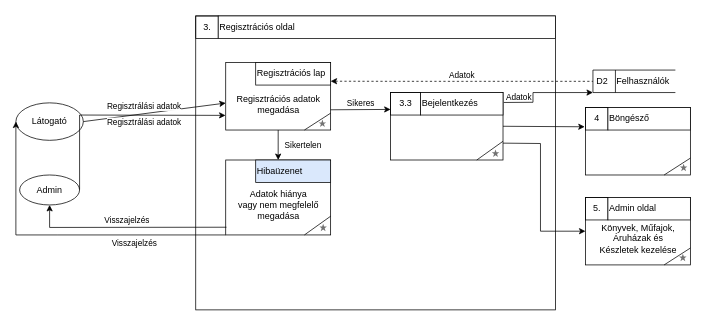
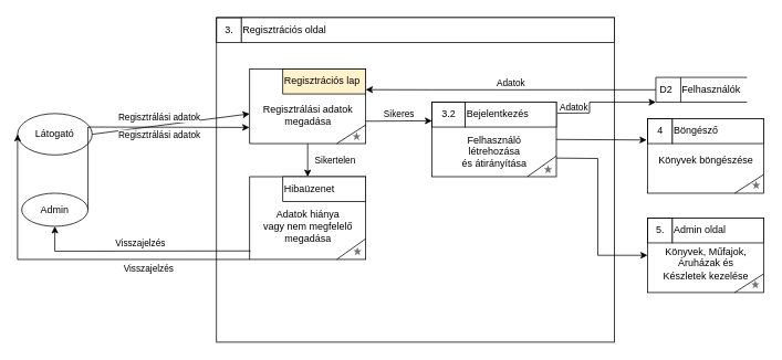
- <mxCell id="9" value="Regisztrációs lap" style="rounded=0;whiteSpace=wrap;html=1;sketch=0;strokeColor=#000000;align=left;" parent="6" vertex="1"><mxGeometry x="40" width="100" height="30" as="geometry" /></mxCell>
+ <mxCell id="9" value="Regisztrációs lap" style="rounded=0;whiteSpace=wrap;html=1;sketch=0;strokeColor=#000000;align=left;fillColor=#fff2cc;" parent="6" vertex="1"><mxGeometry x="40" width="100" height="30" as="geometry" /></mxCell>
- <mxCell id="57" value="" style="endArrow=none;html=1;rounded=0;exitX=1;exitY=0.829;exitDx=0;exitDy=0;entryX=0;entryY=0.5;entryDx=0;entryDy=0;exitPerimeter=0;startArrow=classic;startFill=1;endFill=0;dashed=1;" parent="1" source="9" target="38" edge="1"><mxGeometry relative="1" as="geometry"><mxPoint x="770" y="123" as="sourcePoint" /><mxPoint x="790" y="133" as="targetPoint" /><Array as="points"><mxPoint x="520" y="108" /><mxPoint x="700" y="108" /></Array></mxGeometry></mxCell>
+ <mxCell id="57" value="" style="endArrow=none;html=1;rounded=0;exitX=1;exitY=0.829;exitDx=0;exitDy=0;entryX=0;entryY=0.5;entryDx=0;entryDy=0;exitPerimeter=0;startArrow=classic;startFill=1;endFill=0;" parent="1" source="9" target="38" edge="1"><mxGeometry relative="1" as="geometry"><mxPoint x="770" y="123" as="sourcePoint" /><mxPoint x="790" y="133" as="targetPoint" /><Array as="points"><mxPoint x="520" y="108" /><mxPoint x="700" y="108" /></Array></mxGeometry></mxCell>
- <mxCell id="20" value="3.3" style="text;html=1;resizable=0;autosize=1;align=center;verticalAlign=middle;points=[];fillColor=none;rounded=0;sketch=0;strokeColor=#000000;" parent="18" vertex="1"><mxGeometry x="-10" y="-10" width="40" height="30" as="geometry" /></mxCell>
+ <mxCell id="20" value="3.2" style="text;html=1;resizable=0;autosize=1;align=center;verticalAlign=middle;points=[];fillColor=none;rounded=0;sketch=0;strokeColor=#000000;" parent="18" vertex="1"><mxGeometry x="-10" y="-10" width="40" height="30" as="geometry" /></mxCell>
- <mxCell id="8" value="Regisztrációs adatok&lt;br&gt;megadása" style="text;html=1;resizable=0;autosize=1;align=center;verticalAlign=middle;points=[];fillColor=none;strokeColor=none;rounded=0;sketch=0;" parent="6" vertex="1"><mxGeometry x="5" y="36" width="130" height="40" as="geometry" /></mxCell>
+ <mxCell id="8" value="Regisztrálási adatok&lt;br&gt;megadása" style="text;html=1;resizable=0;autosize=1;align=center;verticalAlign=middle;points=[];fillColor=none;strokeColor=none;rounded=0;sketch=0;" parent="6" vertex="1"><mxGeometry x="5" y="36" width="130" height="40" as="geometry" /></mxCell>
+ <mxCell id="21" value="Felhasználó&lt;br&gt;létrehozása &lt;br&gt;és átirányítása" style="text;html=1;resizable=0;autosize=1;align=center;verticalAlign=middle;points=[];fillColor=none;strokeColor=none;rounded=0;sketch=0;" parent="18" vertex="1"><mxGeometry x="15" y="20" width="100" height="60" as="geometry" /></mxCell>
+ <mxCell id="44" value="Könyvek böngészése" style="text;html=1;resizable=0;autosize=1;align=center;verticalAlign=middle;points=[];fillColor=none;strokeColor=none;rounded=0;sketch=0;" parent="41" vertex="1"><mxGeometry y="25" width="140" height="30" as="geometry" /></mxCell>
- <mxCell id="15" value="Hibaüzenet" style="rounded=0;whiteSpace=wrap;html=1;sketch=0;strokeColor=#000000;align=left;fillColor=#dae8fc;" parent="12" vertex="1"><mxGeometry x="40" width="100" height="30" as="geometry" /></mxCell>
+ <mxCell id="15" value="Hibaüzenet" style="rounded=0;whiteSpace=wrap;html=1;sketch=0;strokeColor=#000000;align=left;" parent="12" vertex="1"><mxGeometry x="40" width="100" height="30" as="geometry" /></mxCell>
